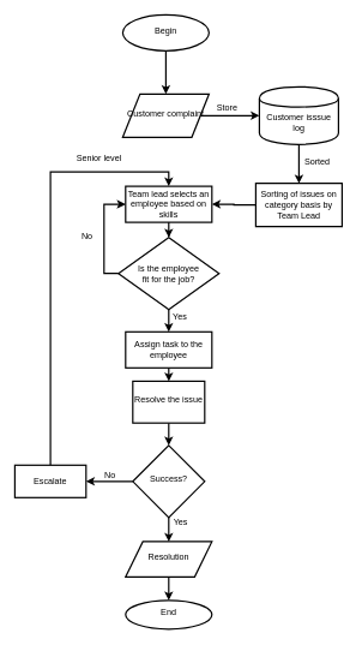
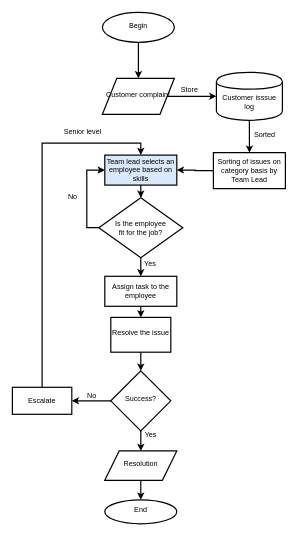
- <mxCell id="24" value="Team lead selects an employee based on skills" style="rounded=0;whiteSpace=wrap;html=1;labelBackgroundColor=none;fontColor=#000000;strokeWidth=2;" vertex="1" parent="1"><mxGeometry x="174" y="258" width="120" height="50" as="geometry" /></mxCell>
+ <mxCell id="24" value="Team lead selects an employee based on skills" style="rounded=0;whiteSpace=wrap;html=1;labelBackgroundColor=none;fontColor=#000000;strokeWidth=2;fillColor=#dae8fc;" vertex="1" parent="1"><mxGeometry x="174" y="258" width="120" height="50" as="geometry" /></mxCell>
